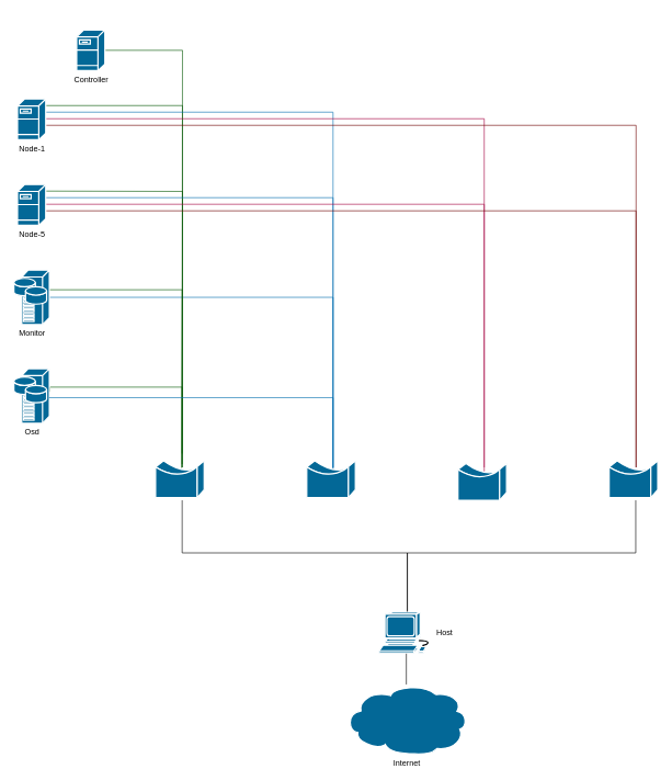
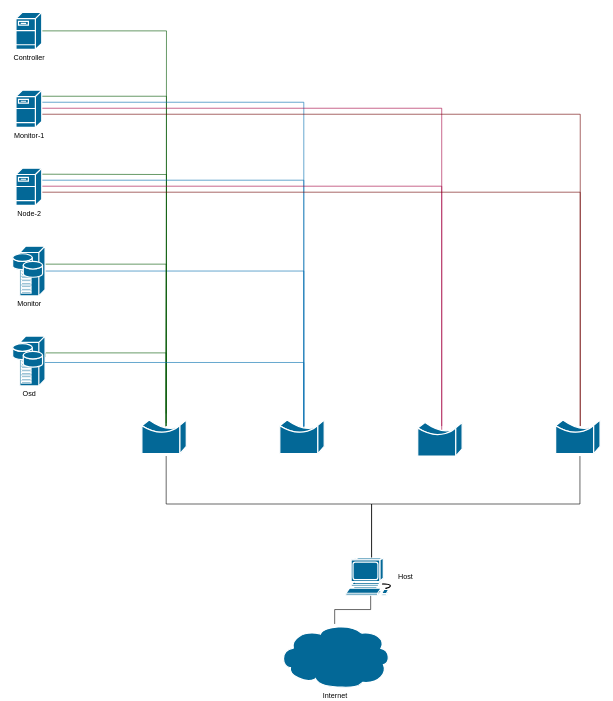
- <mxCell id="3" value="Controller" style="shape=mxgraph.cisco.servers.fileserver;sketch=0;html=1;pointerEvents=1;dashed=0;fillColor=#036897;strokeColor=#ffffff;strokeWidth=2;verticalLabelPosition=bottom;verticalAlign=top;align=center;outlineConnect=0;" parent="1" vertex="1"><mxGeometry x="116" y="45" width="43" height="62" as="geometry" /></mxCell>
+ <mxCell id="3" value="Controller" style="shape=mxgraph.cisco.servers.fileserver;sketch=0;html=1;pointerEvents=1;dashed=0;fillColor=#036897;strokeColor=#ffffff;strokeWidth=2;verticalLabelPosition=bottom;verticalAlign=top;align=center;outlineConnect=0;" parent="1" vertex="1"><mxGeometry x="26" y="20" width="43" height="62" as="geometry" /></mxCell>
- <mxCell id="12" value="Node-1" style="shape=mxgraph.cisco.servers.fileserver;sketch=0;html=1;pointerEvents=1;dashed=0;fillColor=#036897;strokeColor=#ffffff;strokeWidth=2;verticalLabelPosition=bottom;verticalAlign=top;align=center;outlineConnect=0;" parent="1" vertex="1"><mxGeometry x="26" y="150" width="43" height="62" as="geometry" /></mxCell>
+ <mxCell id="12" value="Monitor-1" style="shape=mxgraph.cisco.servers.fileserver;sketch=0;html=1;pointerEvents=1;dashed=0;fillColor=#036897;strokeColor=#ffffff;strokeWidth=2;verticalLabelPosition=bottom;verticalAlign=top;align=center;outlineConnect=0;" parent="1" vertex="1"><mxGeometry x="26" y="150" width="43" height="62" as="geometry" /></mxCell>
- <mxCell id="17" value="Node-5" style="shape=mxgraph.cisco.servers.fileserver;sketch=0;html=1;pointerEvents=1;dashed=0;fillColor=#036897;strokeColor=#ffffff;strokeWidth=2;verticalLabelPosition=bottom;verticalAlign=top;align=center;outlineConnect=0;" parent="1" vertex="1"><mxGeometry x="26" y="280" width="43" height="62" as="geometry" /></mxCell>
+ <mxCell id="17" value="Node-2" style="shape=mxgraph.cisco.servers.fileserver;sketch=0;html=1;pointerEvents=1;dashed=0;fillColor=#036897;strokeColor=#ffffff;strokeWidth=2;verticalLabelPosition=bottom;verticalAlign=top;align=center;outlineConnect=0;" parent="1" vertex="1"><mxGeometry x="26" y="280" width="43" height="62" as="geometry" /></mxCell>
- <mxCell id="28" value="Internet" style="shape=mxgraph.cisco.storage.cloud;sketch=0;html=1;pointerEvents=1;dashed=0;fillColor=#036897;strokeColor=#ffffff;strokeWidth=2;verticalLabelPosition=bottom;verticalAlign=top;align=center;outlineConnect=0;" vertex="1" parent="1"><mxGeometry x="524.5" y="1040" width="186" height="106" as="geometry" /></mxCell>
+ <mxCell id="28" value="Internet" style="shape=mxgraph.cisco.storage.cloud;sketch=0;html=1;pointerEvents=1;dashed=0;fillColor=#036897;strokeColor=#ffffff;strokeWidth=2;verticalLabelPosition=bottom;verticalAlign=top;align=center;outlineConnect=0;" vertex="1" parent="1"><mxGeometry x="464.5" y="1040" width="186" height="106" as="geometry" /></mxCell>
